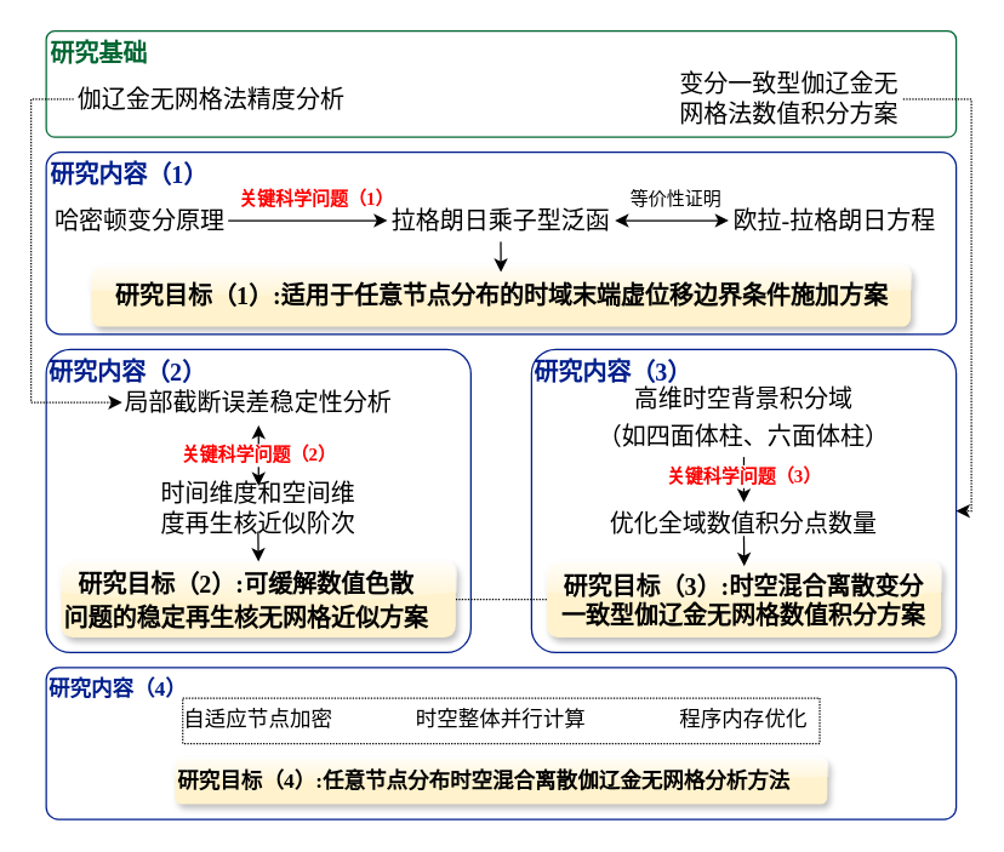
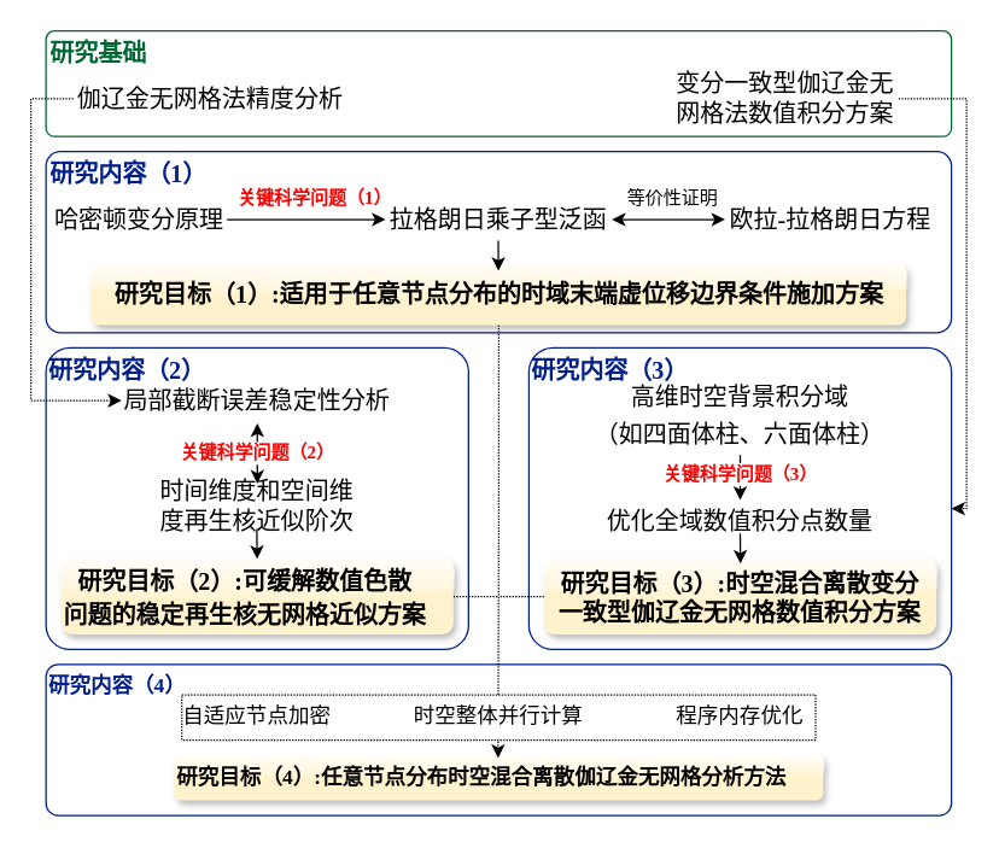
+ <mxCell id="4" style="edgeStyle=orthogonalEdgeStyle;rounded=0;orthogonalLoop=1;jettySize=auto;html=1;dashed=1;dashPattern=1 1;entryX=0.499;entryY=0.063;entryDx=0;entryDy=0;entryPerimeter=0;" edge="1" parent="1" source="9" target="3"><mxGeometry relative="1" as="geometry"><mxPoint x="330" y="544" as="targetPoint" /></mxGeometry></mxCell>
